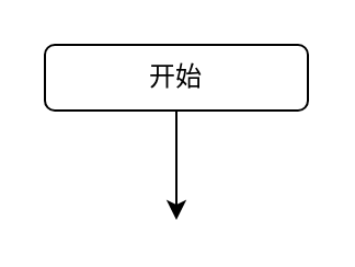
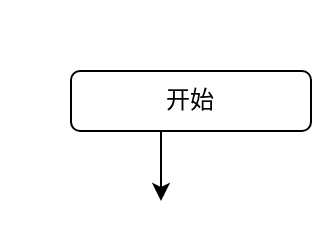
- <mxCell id="3" value="开始" style="rounded=1;whiteSpace=wrap;html=1;" vertex="1" parent="1"><mxGeometry x="20" y="20" width="120" height="30" as="geometry" /></mxCell>
+ <mxCell id="3" value="开始" style="rounded=1;whiteSpace=wrap;html=1;" vertex="1" parent="1"><mxGeometry x="35" y="35" width="120" height="30" as="geometry" /></mxCell>
